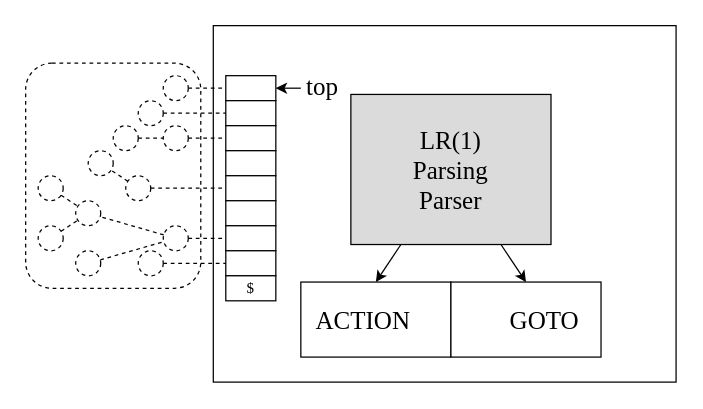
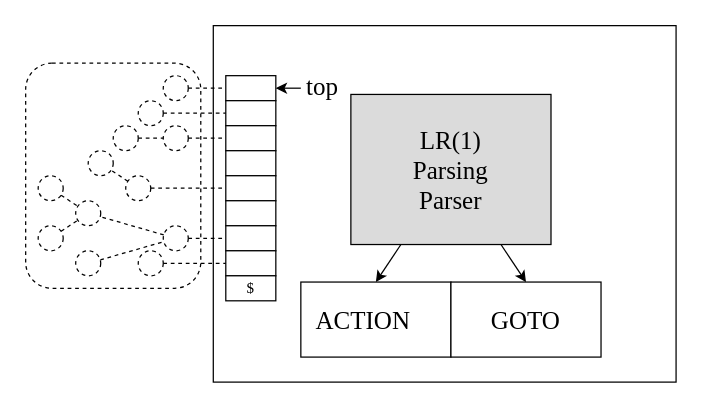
- <mxCell id="7" value="&lt;font face=&quot;Garamond&quot; style=&quot;font-size: 20px;&quot;&gt;GOTO&lt;/font&gt;" style="text;html=1;strokeColor=none;fillColor=none;align=center;verticalAlign=middle;whiteSpace=wrap;rounded=0;" vertex="1" parent="1"><mxGeometry x="395" y="230" width="80" height="50" as="geometry" /></mxCell>
+ <mxCell id="7" value="&lt;font face=&quot;Garamond&quot; style=&quot;font-size: 20px;&quot;&gt;GOTO&lt;/font&gt;" style="text;html=1;strokeColor=none;fillColor=none;align=center;verticalAlign=middle;whiteSpace=wrap;rounded=0;" vertex="1" parent="1"><mxGeometry x="380" y="230" width="80" height="50" as="geometry" /></mxCell>
